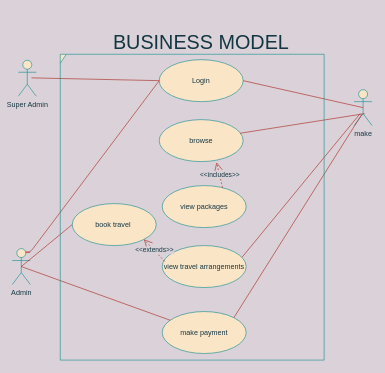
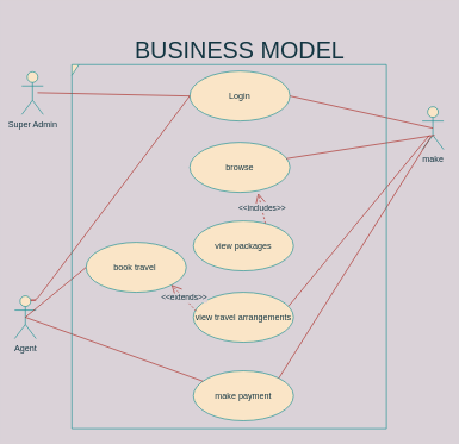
- <mxCell id="8" value="Admin" style="shape=umlActor;verticalLabelPosition=bottom;verticalAlign=top;html=1;fillColor=#FAE5C7;strokeColor=#0F8B8D;fontColor=#143642;" vertex="1" parent="1"><mxGeometry x="20" y="414" width="30" height="60" as="geometry" /></mxCell>
+ <mxCell id="8" value="Agent" style="shape=umlActor;verticalLabelPosition=bottom;verticalAlign=top;html=1;fillColor=#FAE5C7;strokeColor=#0F8B8D;fontColor=#143642;" vertex="1" parent="1"><mxGeometry x="20" y="414" width="30" height="60" as="geometry" /></mxCell>
